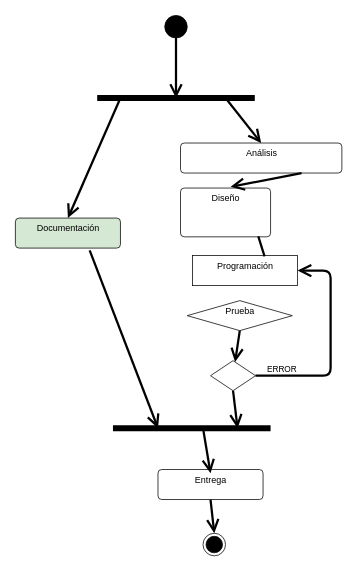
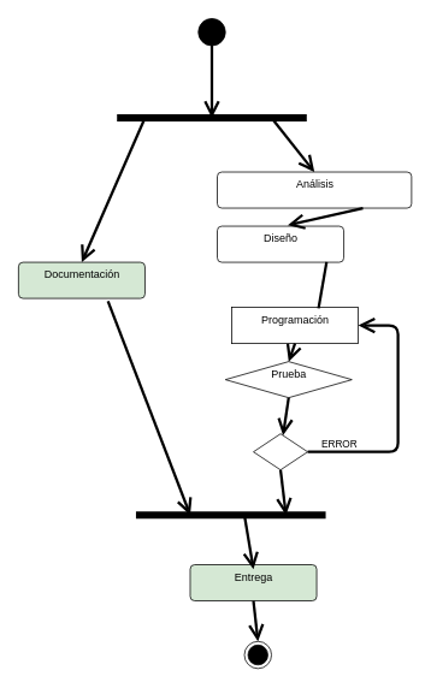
- <mxCell id="4" value="Diseño" style="html=1;align=center;verticalAlign=top;rounded=1;absoluteArcSize=1;arcSize=10;dashed=0;" vertex="1" parent="1"><mxGeometry x="240" y="250" width="120" height="65" as="geometry" /></mxCell>
+ <mxCell id="4" value="Diseño" style="html=1;align=center;verticalAlign=top;rounded=1;absoluteArcSize=1;arcSize=10;dashed=0;" vertex="1" parent="1"><mxGeometry x="240" y="250" width="140" height="40" as="geometry" /></mxCell>
+ <mxCell id="12" value="" style="edgeStyle=none;html=1;endArrow=open;endSize=12;strokeWidth=3;verticalAlign=bottom;exitX=0.5;exitY=1;exitDx=0;exitDy=0;entryX=0.5;entryY=0;entryDx=0;entryDy=0;" edge="1" parent="1" source="5" target="6"><mxGeometry width="160" relative="1" as="geometry"><mxPoint x="360" y="170" as="sourcePoint" /><mxPoint x="367" y="218" as="targetPoint" /></mxGeometry></mxCell>
- <mxCell id="8" value="Entrega" style="html=1;align=center;verticalAlign=top;rounded=1;absoluteArcSize=1;arcSize=10;dashed=0;" vertex="1" parent="1"><mxGeometry x="210" y="625" width="140" height="40" as="geometry" /></mxCell>
+ <mxCell id="8" value="Entrega" style="html=1;align=center;verticalAlign=top;rounded=1;absoluteArcSize=1;arcSize=10;dashed=0;fillColor=#d5e8d4;" vertex="1" parent="1"><mxGeometry x="210" y="625" width="140" height="40" as="geometry" /></mxCell>
